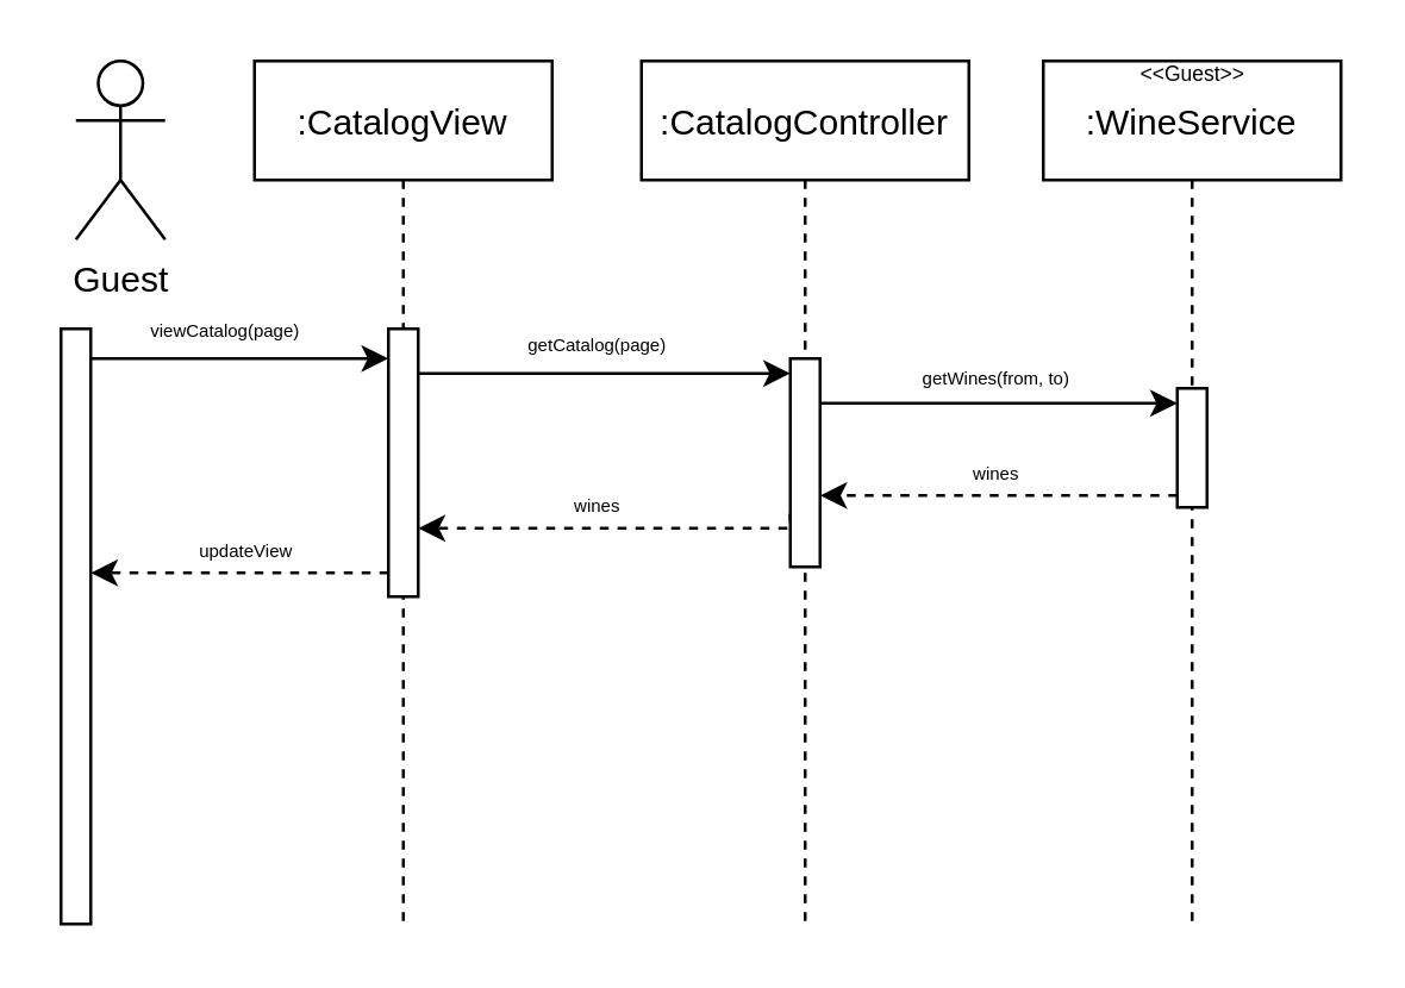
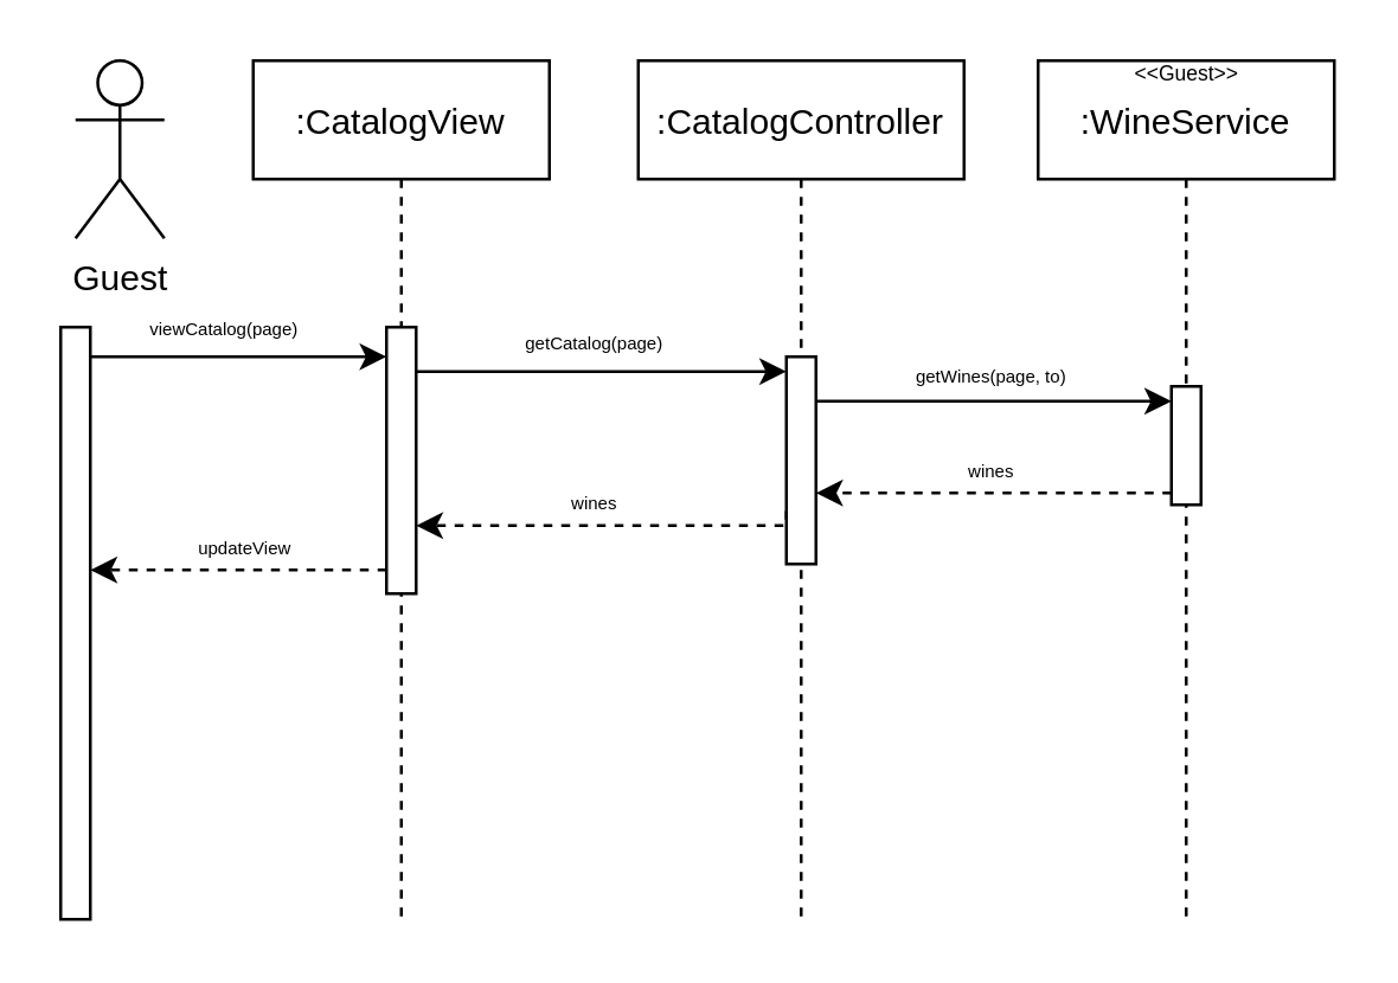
- <mxCell id="17" value="getWines(from, to)" style="text;html=1;align=center;verticalAlign=middle;resizable=0;points=[];autosize=1;strokeColor=none;fillColor=none;fontSize=6;" parent="1" vertex="1"><mxGeometry x="304" y="122" width="60" height="10" as="geometry" /></mxCell>
+ <mxCell id="17" value="getWines(page, to)" style="text;html=1;align=center;verticalAlign=middle;resizable=0;points=[];autosize=1;strokeColor=none;fillColor=none;fontSize=6;" parent="1" vertex="1"><mxGeometry x="304" y="122" width="60" height="10" as="geometry" /></mxCell>
